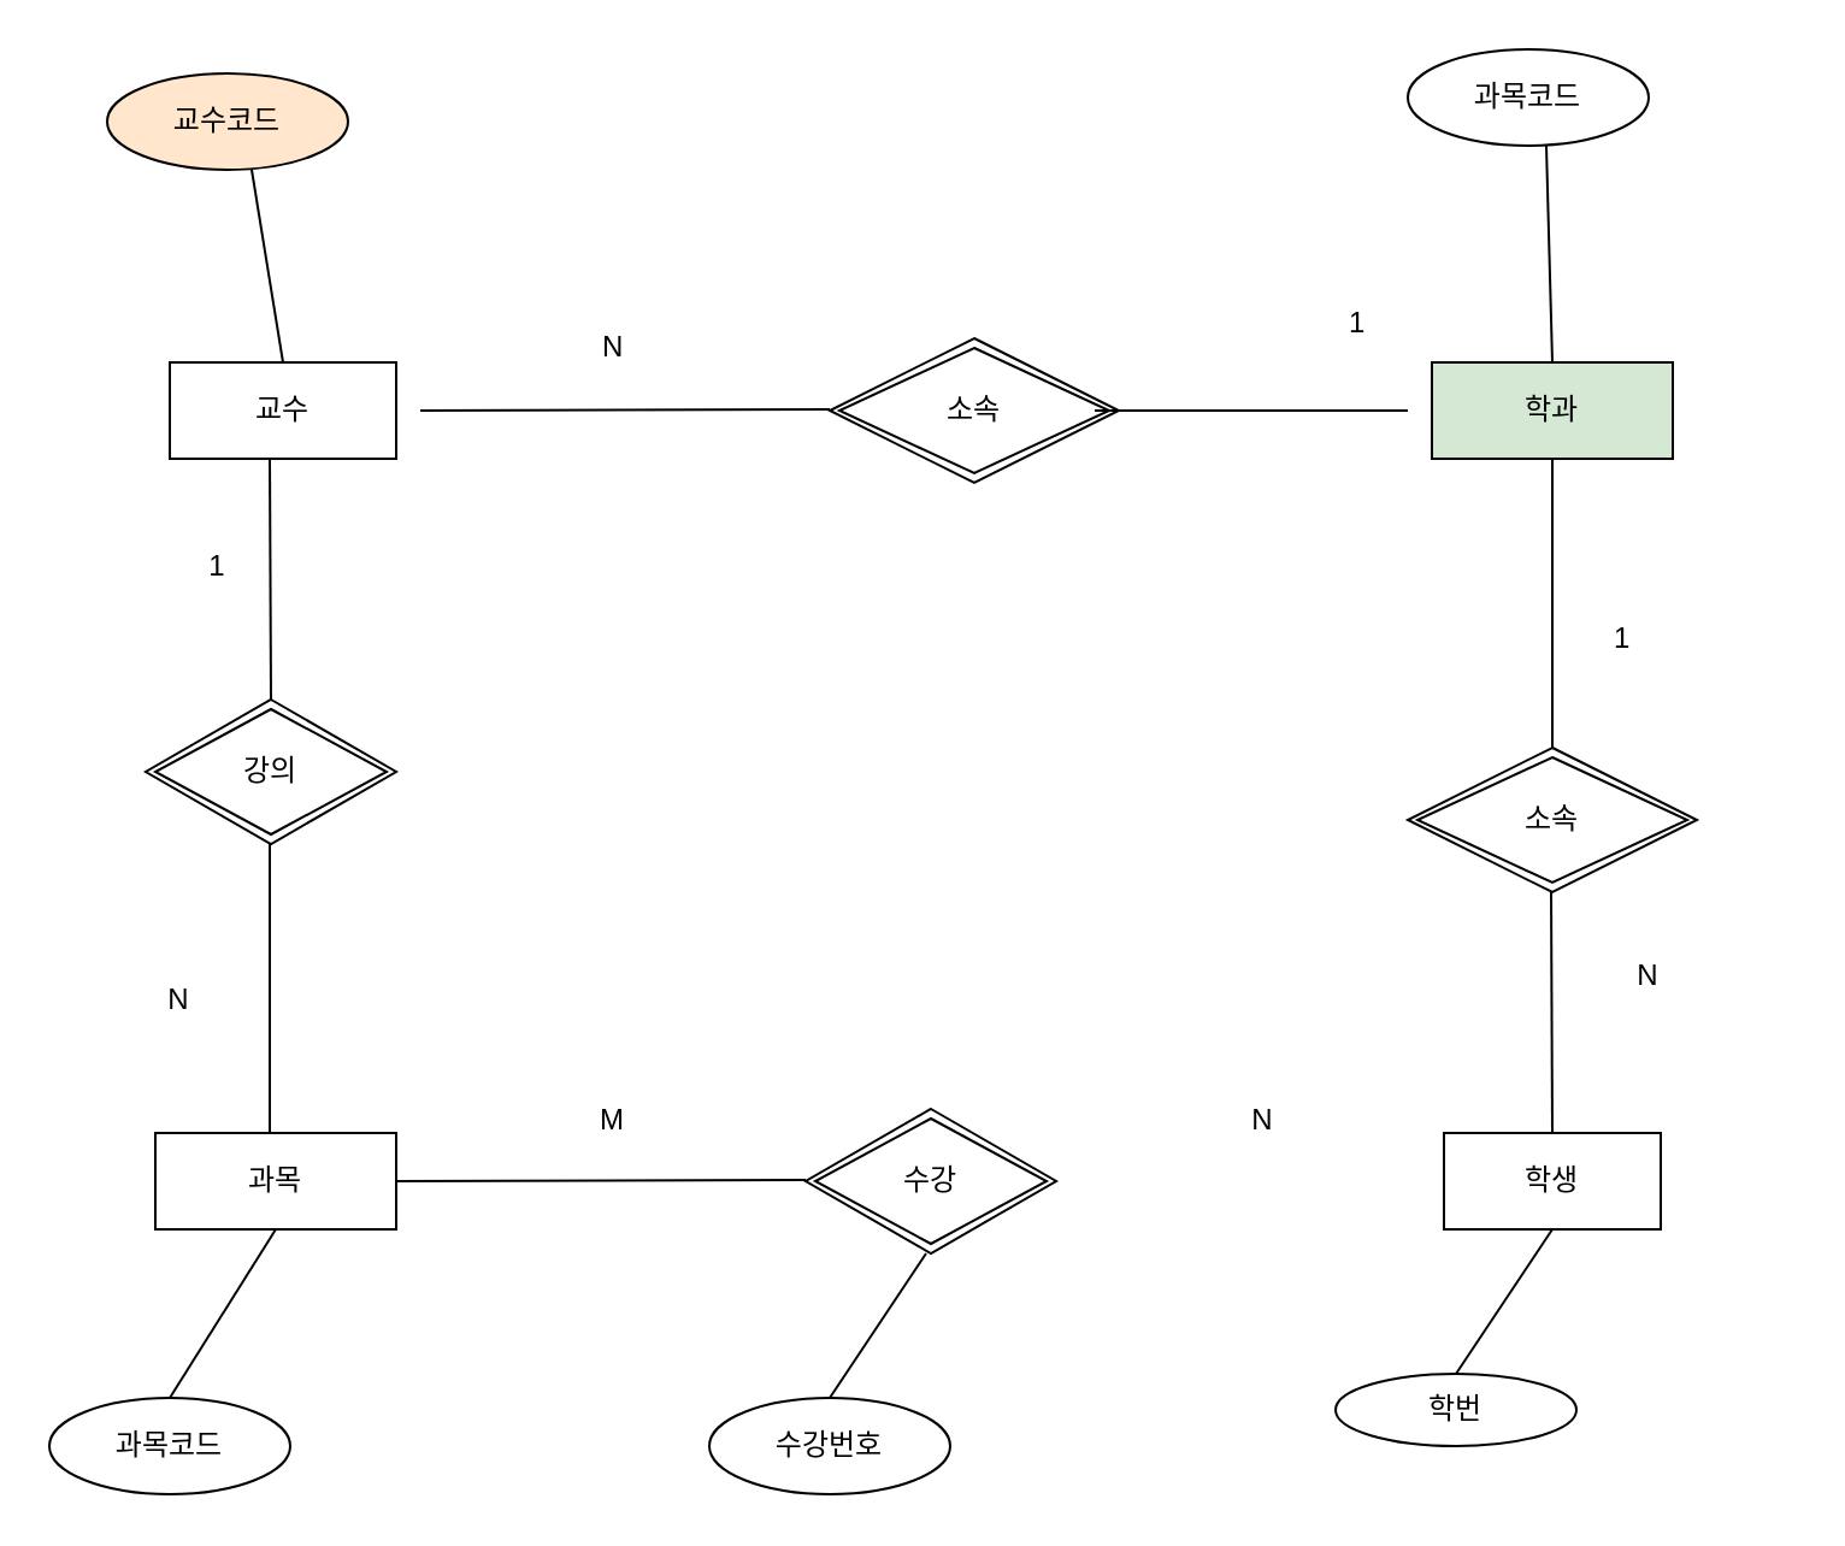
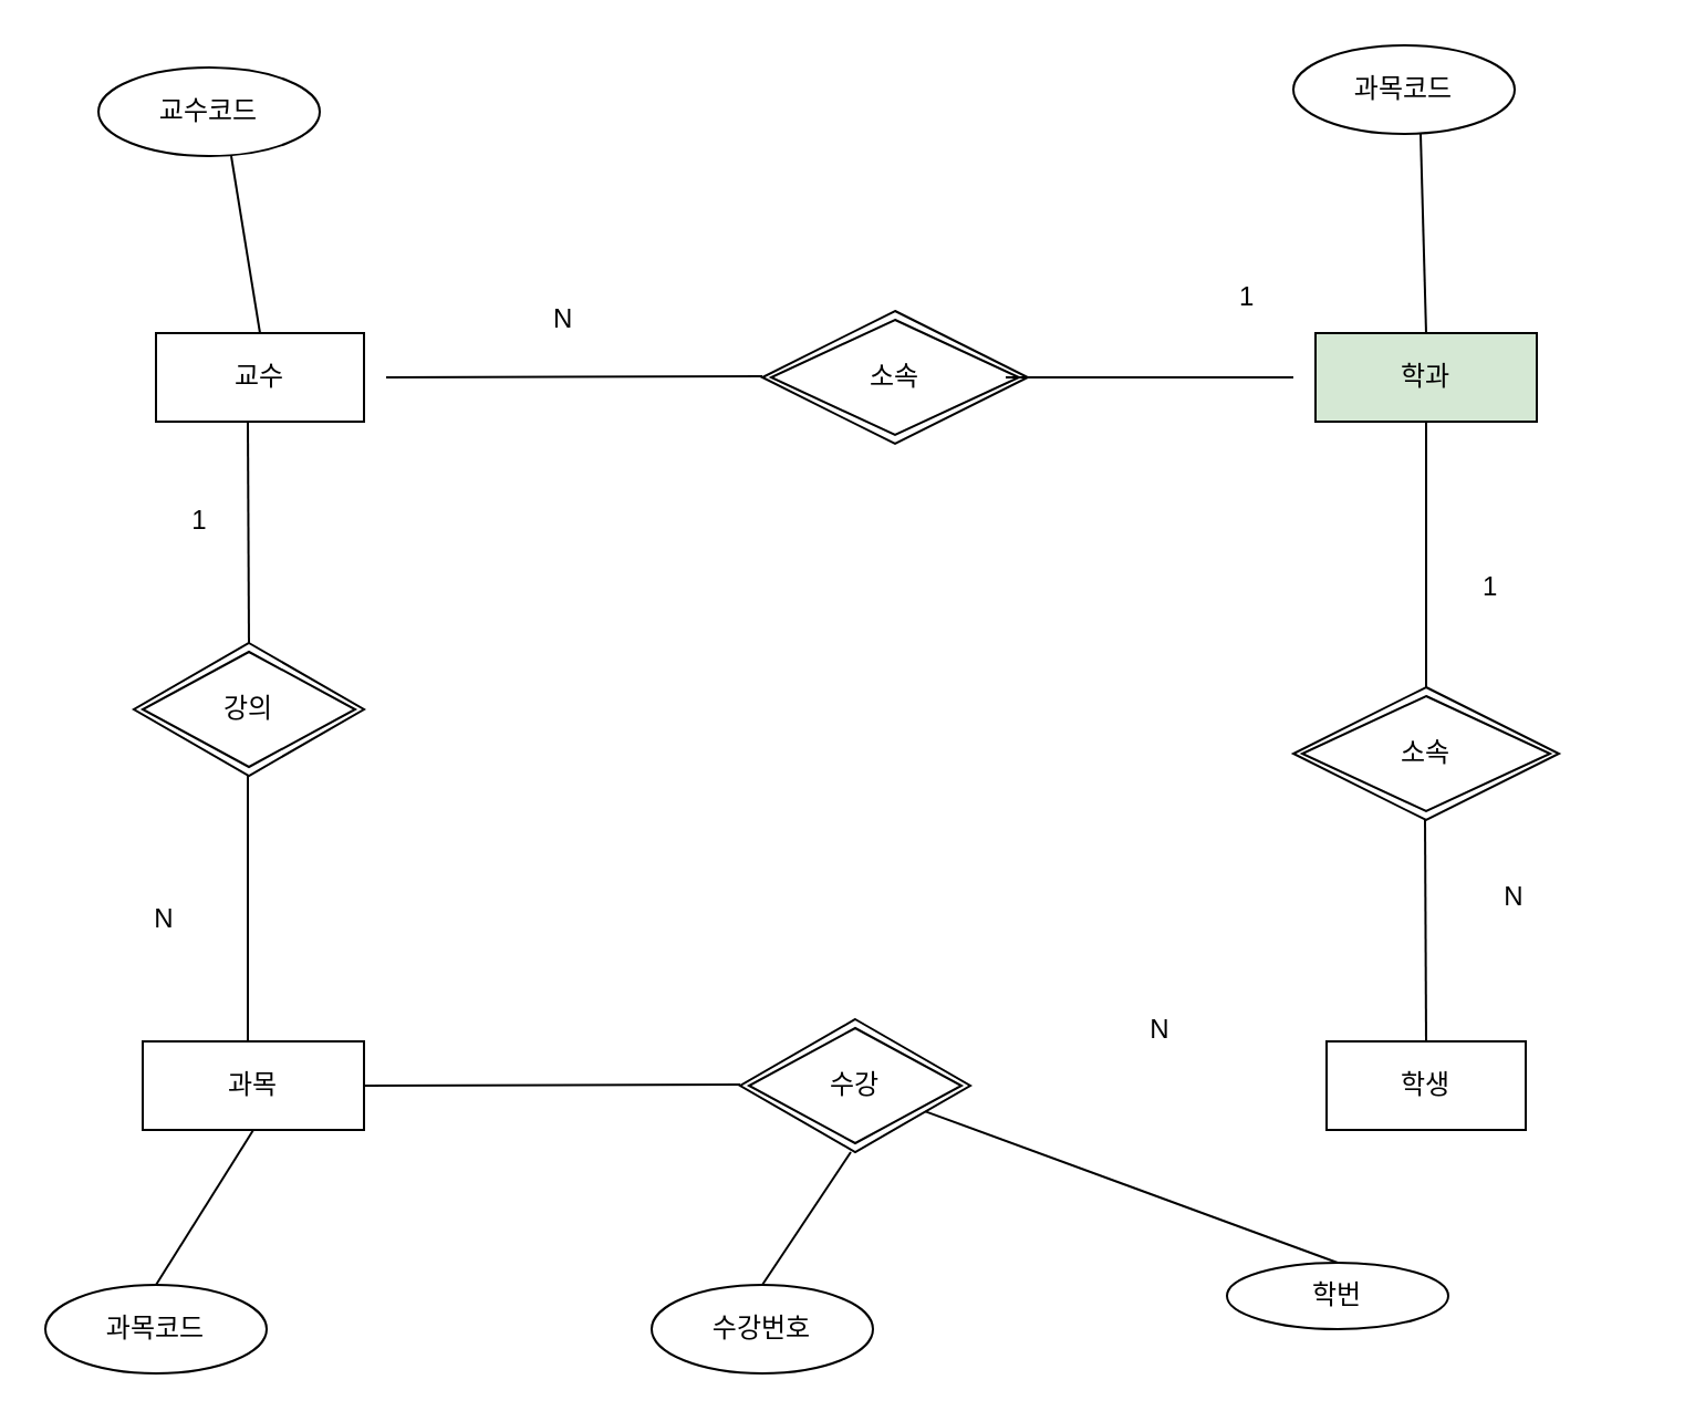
- <mxCell id="13" value="&lt;div&gt;교수코드&lt;/div&gt;" style="ellipse;whiteSpace=wrap;html=1;align=center;fillColor=#ffe6cc;" vertex="1" parent="1"><mxGeometry x="44" y="30" width="100" height="40" as="geometry" /></mxCell>
+ <mxCell id="13" value="&lt;div&gt;교수코드&lt;/div&gt;" style="ellipse;whiteSpace=wrap;html=1;align=center;" vertex="1" parent="1"><mxGeometry x="44" y="30" width="100" height="40" as="geometry" /></mxCell>
- <mxCell id="32" value="M" style="text;html=1;align=center;verticalAlign=middle;whiteSpace=wrap;rounded=0;" vertex="1" parent="1"><mxGeometry x="224" y="450" width="60" height="30" as="geometry" /></mxCell>
- <mxCell id="11" value="" style="endArrow=none;html=1;rounded=0;exitX=0.5;exitY=0;exitDx=0;exitDy=0;entryX=0.5;entryY=1;entryDx=0;entryDy=0;" edge="1" parent="1" source="10" target="2"><mxGeometry relative="1" as="geometry"><mxPoint x="420" y="450" as="sourcePoint" /><mxPoint x="524" y="430" as="targetPoint" /></mxGeometry></mxCell>
+ <mxCell id="11" value="" style="endArrow=none;html=1;rounded=0;exitX=0.5;exitY=0;exitDx=0;exitDy=0;" edge="1" parent="1" source="10" target="6"><mxGeometry relative="1" as="geometry"><mxPoint x="420" y="450" as="sourcePoint" /><mxPoint x="524" y="430" as="targetPoint" /></mxGeometry></mxCell>
